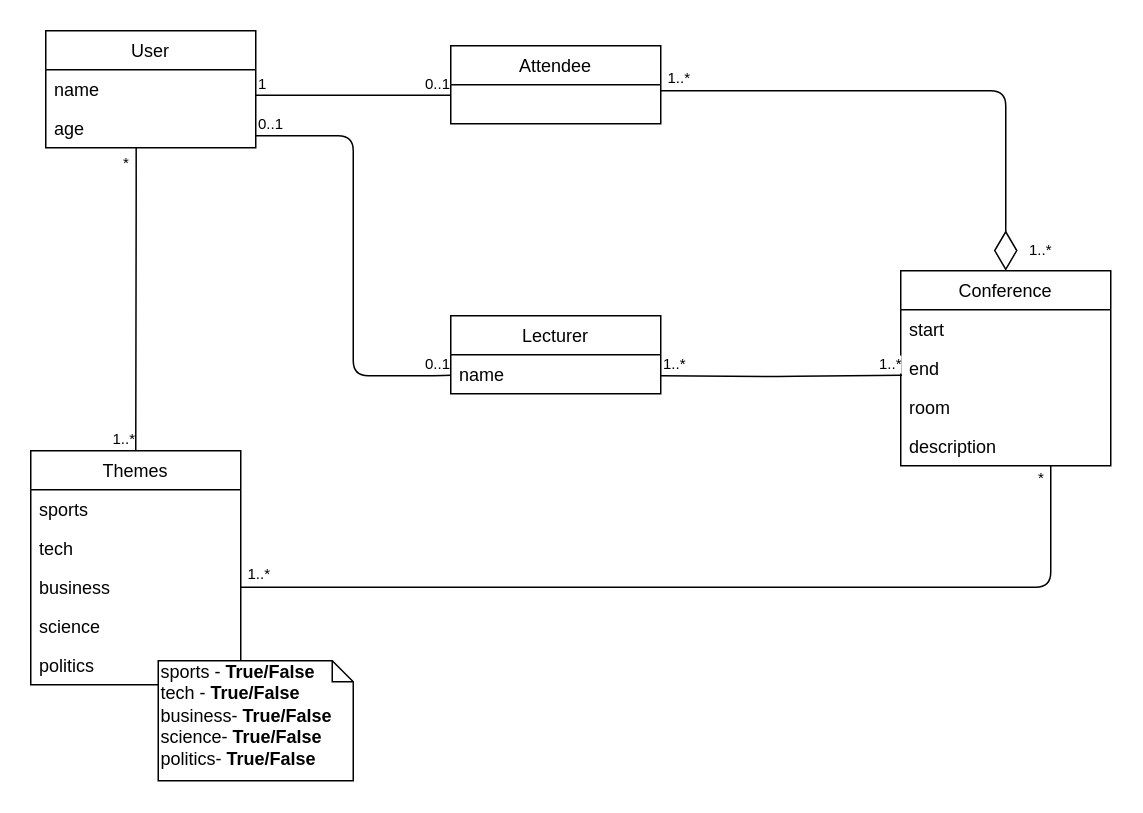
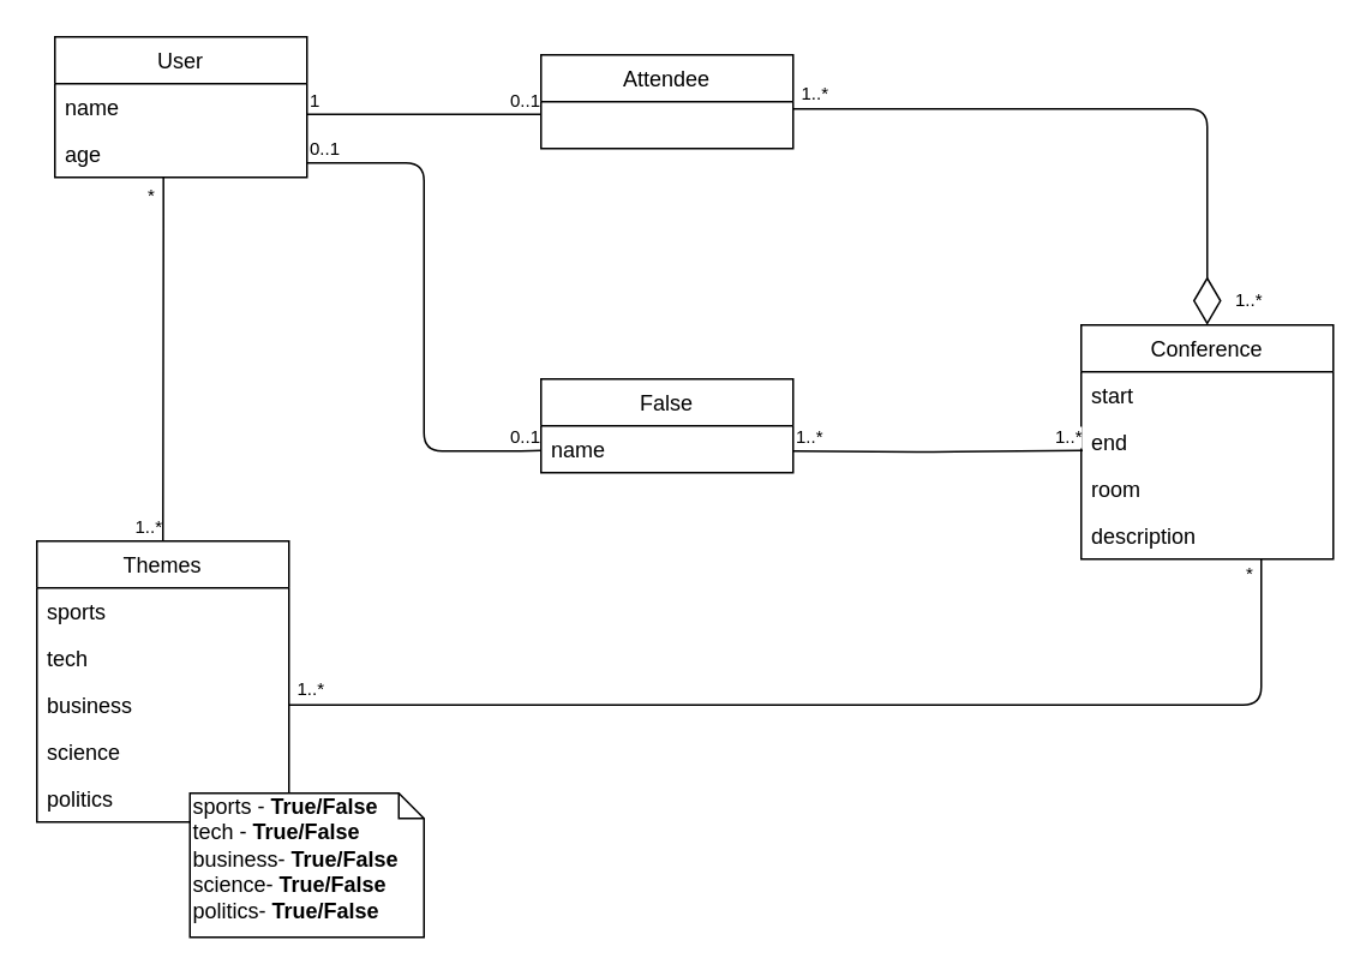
- <mxCell id="13" value="Lecturer" style="swimlane;fontStyle=0;childLayout=stackLayout;horizontal=1;startSize=26;fillColor=none;horizontalStack=0;resizeParent=1;resizeParentMax=0;resizeLast=0;collapsible=1;marginBottom=0;" parent="1" vertex="1"><mxGeometry x="300" y="210" width="140" height="52" as="geometry" /></mxCell>
+ <mxCell id="13" value="False" style="swimlane;fontStyle=0;childLayout=stackLayout;horizontal=1;startSize=26;fillColor=none;horizontalStack=0;resizeParent=1;resizeParentMax=0;resizeLast=0;collapsible=1;marginBottom=0;" parent="1" vertex="1"><mxGeometry x="300" y="210" width="140" height="52" as="geometry" /></mxCell>
